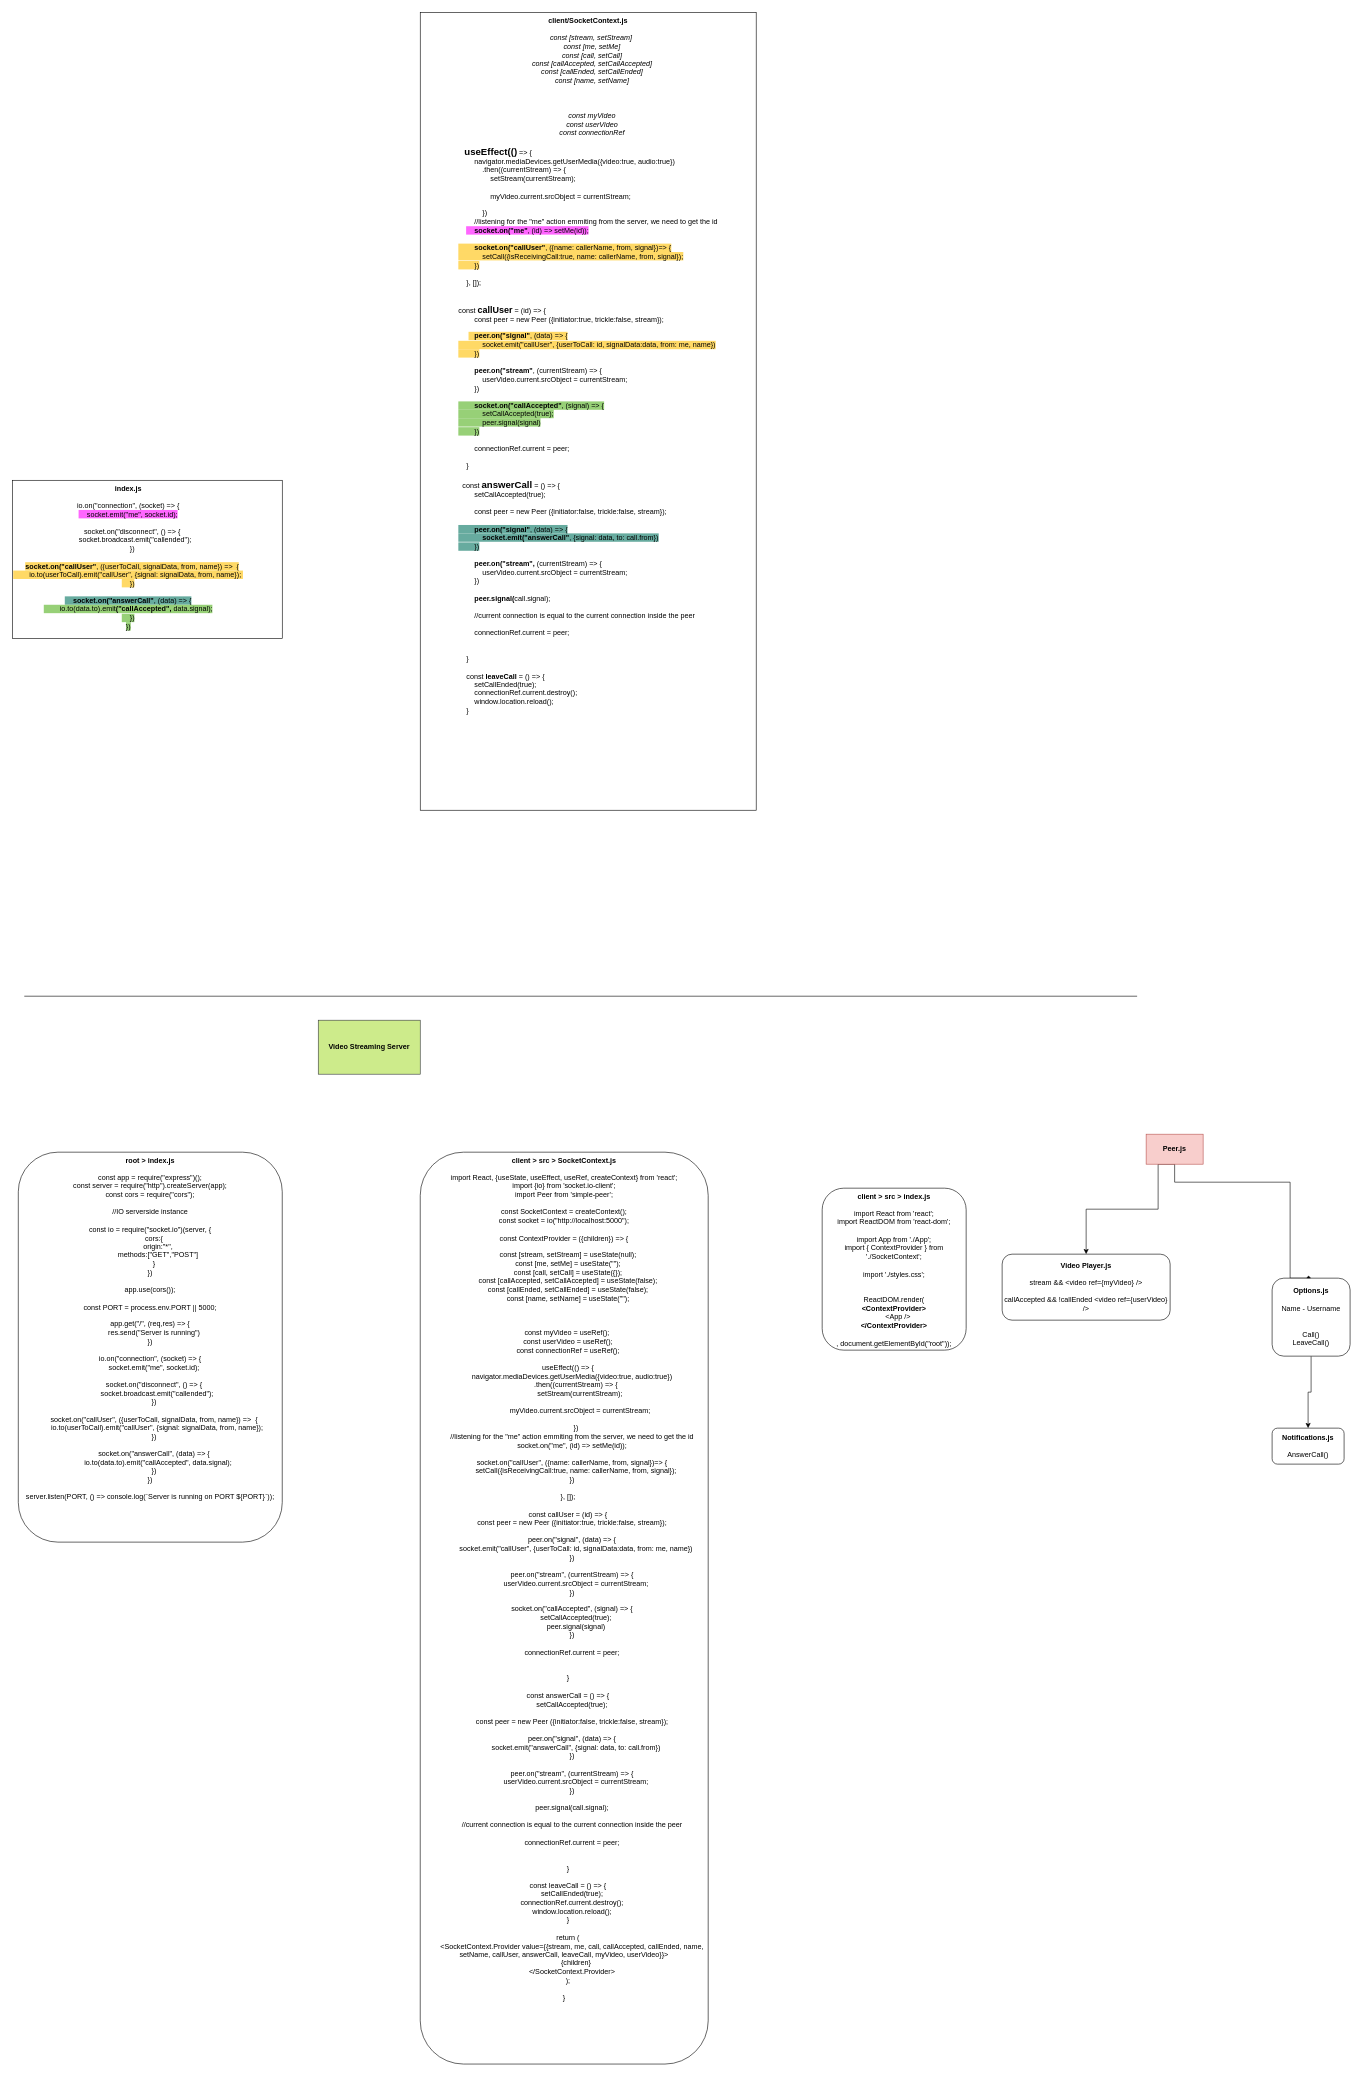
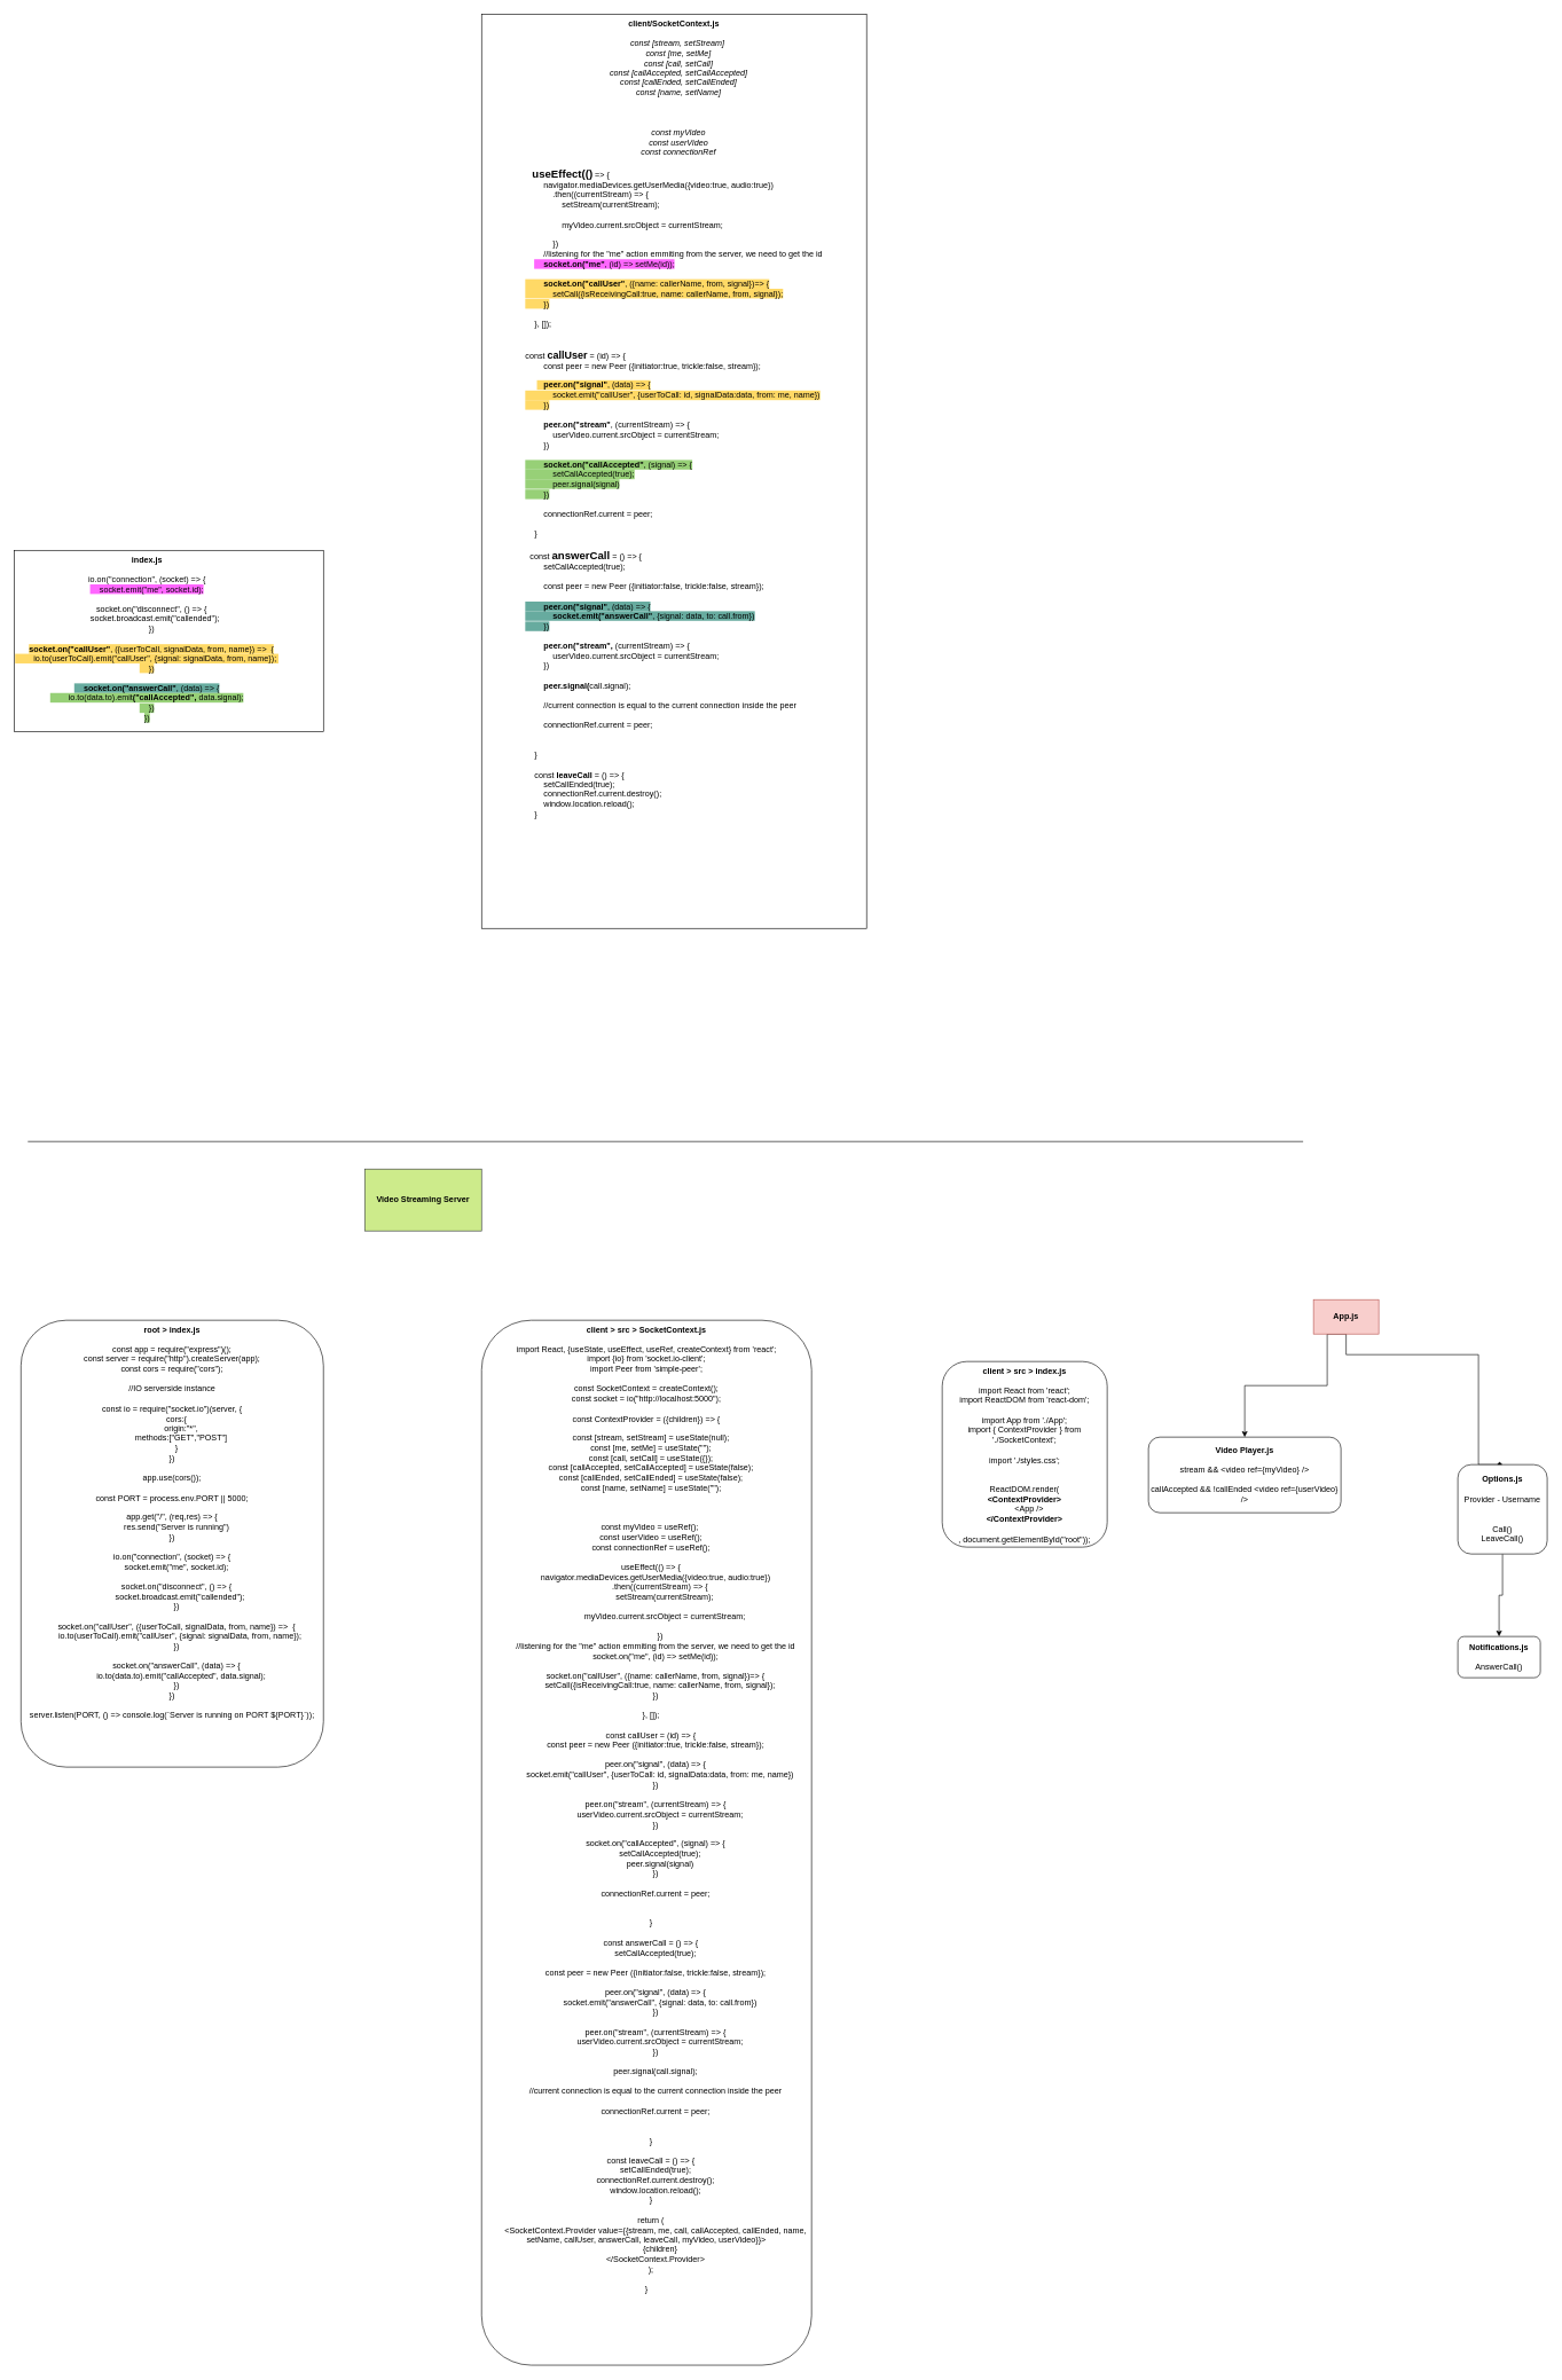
- <mxCell id="12" value="&lt;b&gt;Peer.js&lt;/b&gt;" style="rounded=0;whiteSpace=wrap;html=1;align=center;verticalAlign=middle;fillColor=#f8cecc;strokeColor=#b85450;" vertex="1" parent="1"><mxGeometry x="1910" y="1890" width="95" height="50" as="geometry" /></mxCell>
+ <mxCell id="12" value="&lt;b&gt;App.js&lt;/b&gt;" style="rounded=0;whiteSpace=wrap;html=1;align=center;verticalAlign=middle;fillColor=#f8cecc;strokeColor=#b85450;" vertex="1" parent="1"><mxGeometry x="1910" y="1890" width="95" height="50" as="geometry" /></mxCell>
- <mxCell id="14" value="Options.js&lt;br&gt;&lt;br&gt;&lt;span style=&quot;font-weight: normal&quot;&gt;Name - Username&lt;br&gt;&lt;br&gt;&lt;br&gt;Call()&lt;br&gt;LeaveCall()&lt;br&gt;&lt;/span&gt;" style="rounded=1;whiteSpace=wrap;html=1;align=center;verticalAlign=middle;fontStyle=1" vertex="1" parent="1"><mxGeometry x="2120" y="2130" width="130" height="130" as="geometry" /></mxCell>
+ <mxCell id="14" value="Options.js&lt;br&gt;&lt;br&gt;&lt;span style=&quot;font-weight: normal&quot;&gt;Provider - Username&lt;br&gt;&lt;br&gt;&lt;br&gt;Call()&lt;br&gt;LeaveCall()&lt;br&gt;&lt;/span&gt;" style="rounded=1;whiteSpace=wrap;html=1;align=center;verticalAlign=middle;fontStyle=1" vertex="1" parent="1"><mxGeometry x="2120" y="2130" width="130" height="130" as="geometry" /></mxCell>
